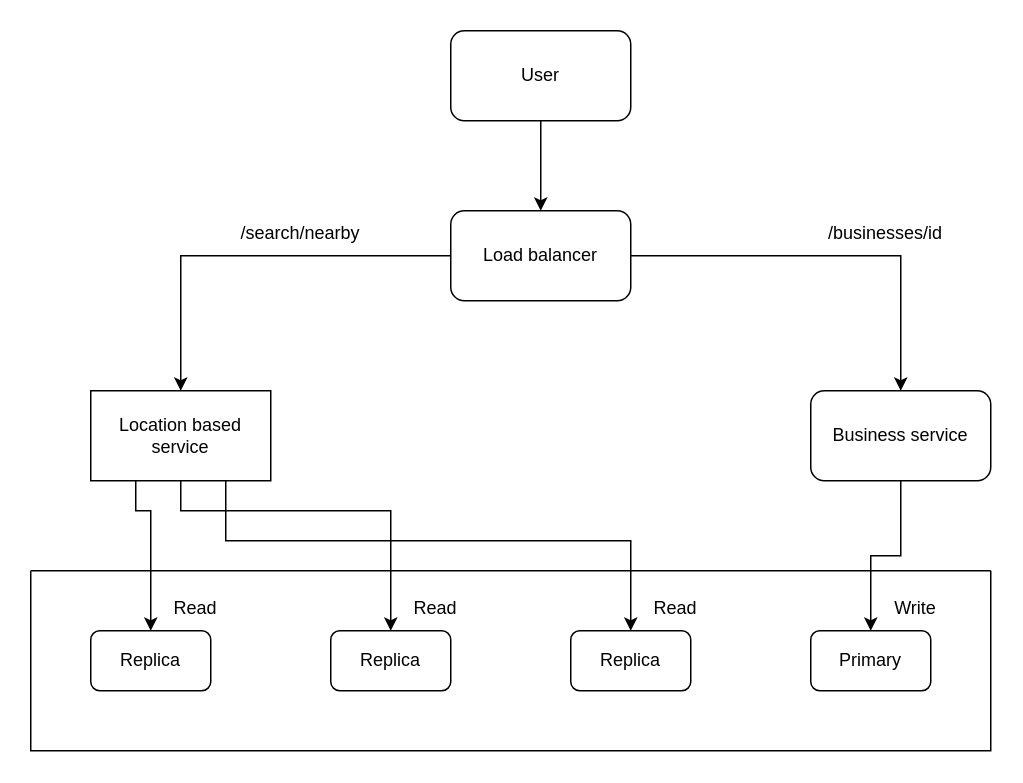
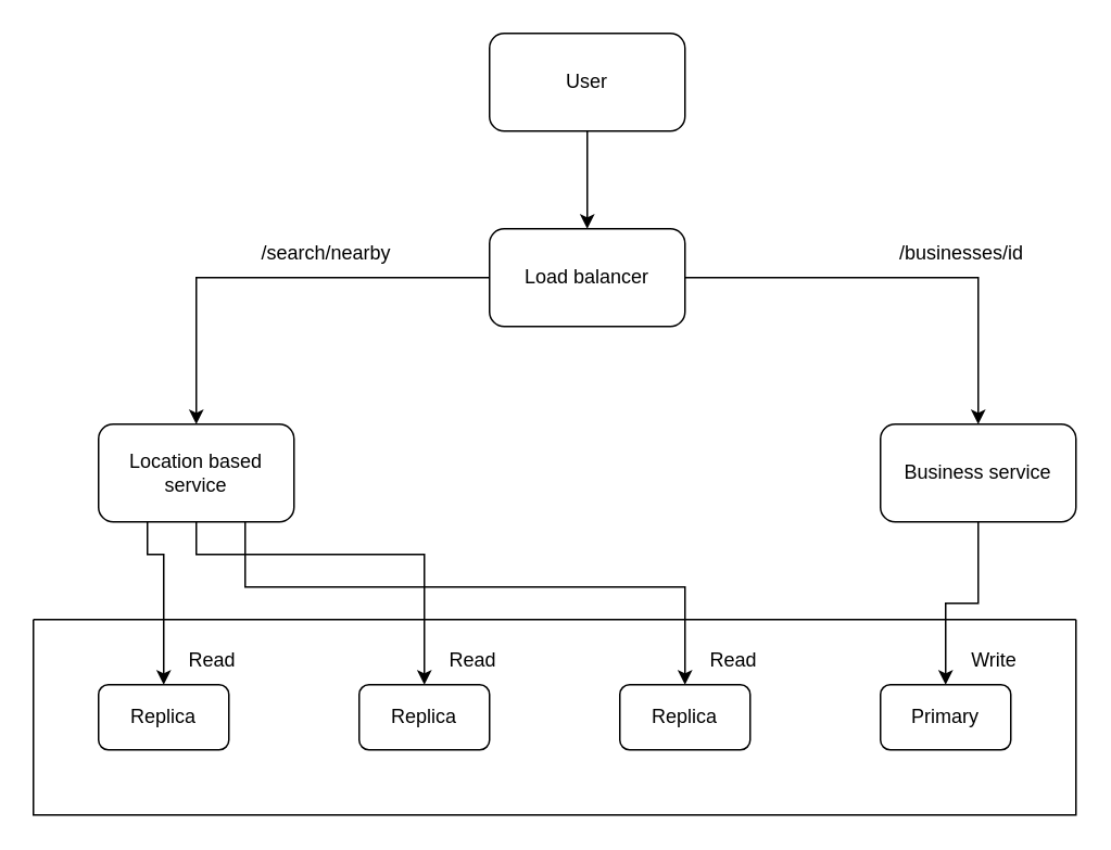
- <mxCell id="10" value="Location based service" style="whiteSpace=wrap;html=1;rounded=0;" vertex="1" parent="1"><mxGeometry x="60" y="260" width="120" height="60" as="geometry" /></mxCell>
+ <mxCell id="10" value="Location based service" style="rounded=1;whiteSpace=wrap;html=1;" vertex="1" parent="1"><mxGeometry x="60" y="260" width="120" height="60" as="geometry" /></mxCell>
